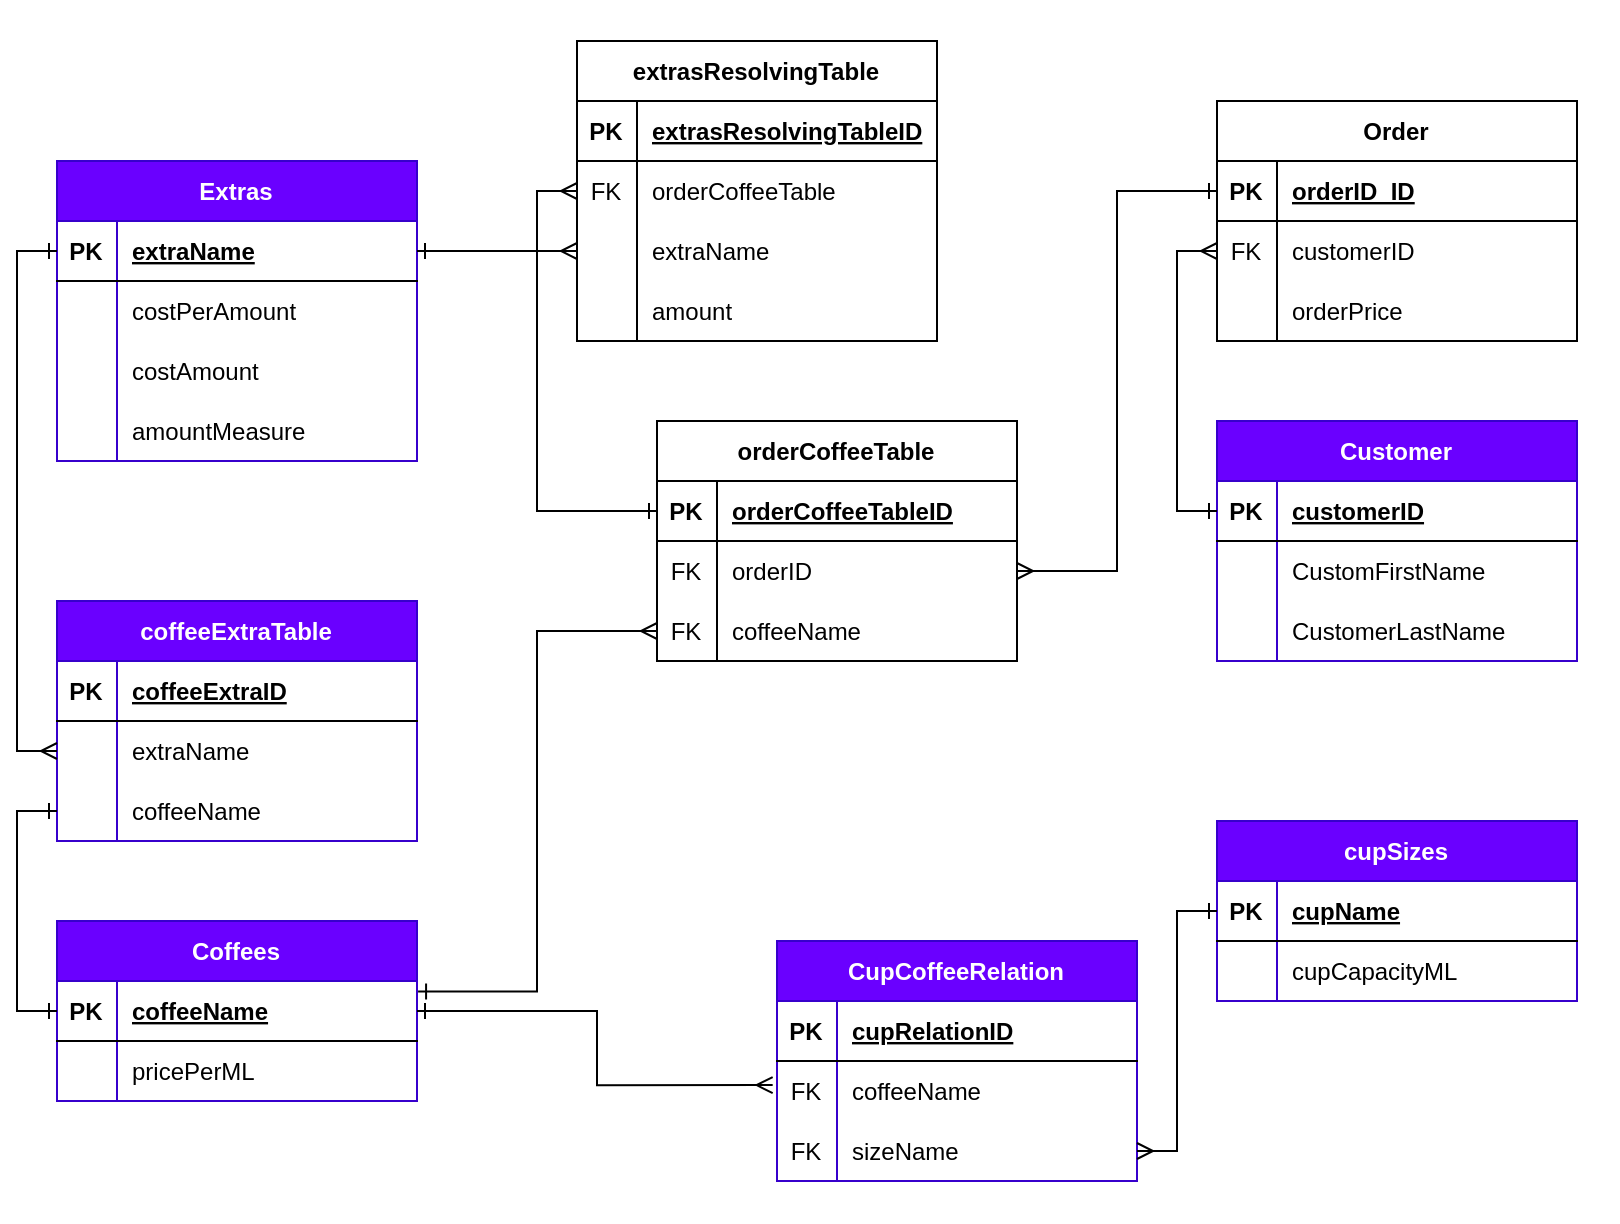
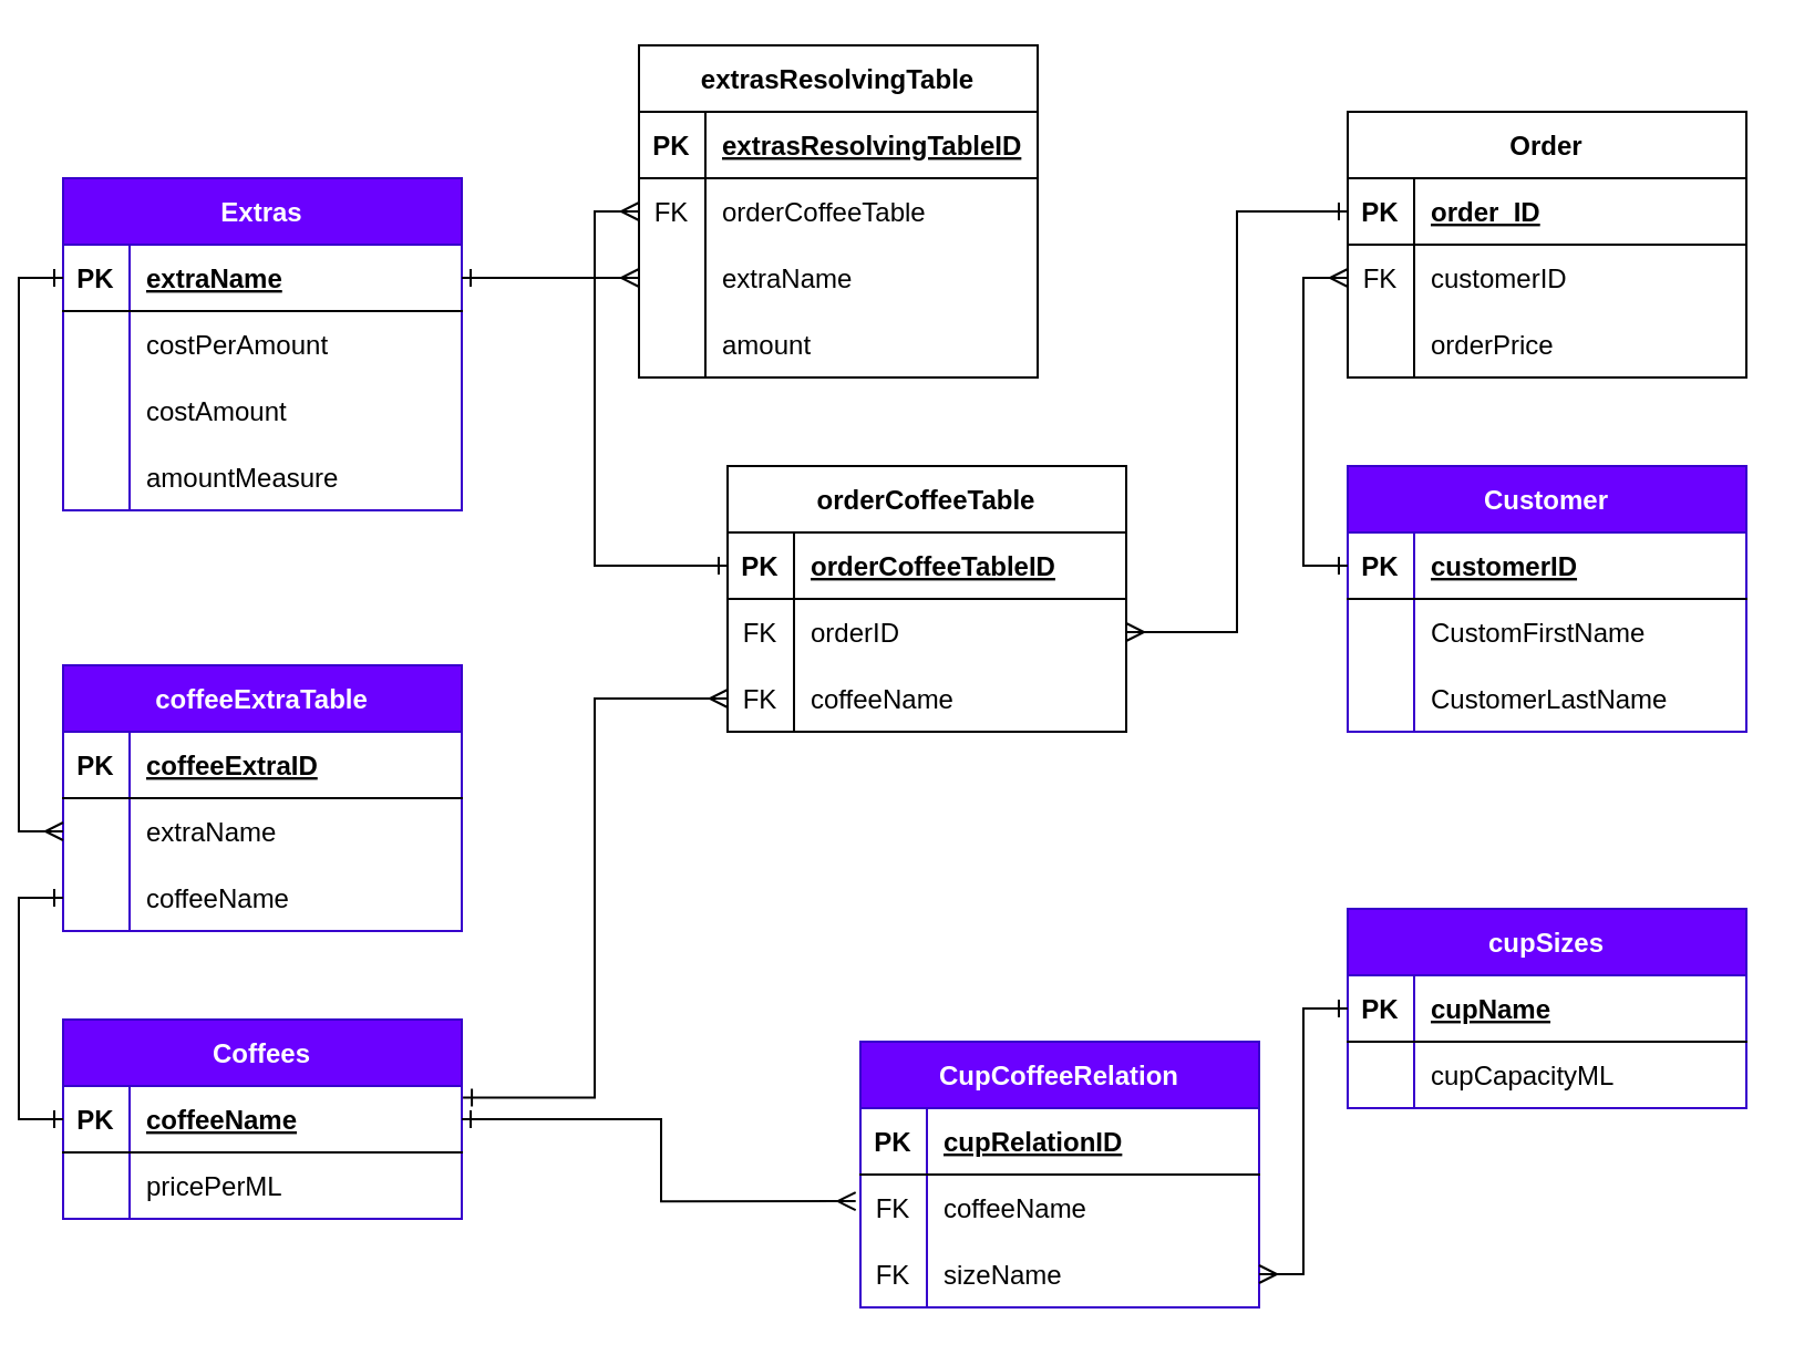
- <mxCell id="5" value="orderID_ID" style="shape=partialRectangle;connectable=0;fillColor=none;top=0;left=0;bottom=0;right=0;align=left;spacingLeft=6;fontStyle=5;overflow=hidden;" parent="3" vertex="1"><mxGeometry x="30" width="150" height="30" as="geometry"><mxRectangle width="150" height="30" as="alternateBounds" /></mxGeometry></mxCell>
+ <mxCell id="5" value="order_ID" style="shape=partialRectangle;connectable=0;fillColor=none;top=0;left=0;bottom=0;right=0;align=left;spacingLeft=6;fontStyle=5;overflow=hidden;" parent="3" vertex="1"><mxGeometry x="30" width="150" height="30" as="geometry"><mxRectangle width="150" height="30" as="alternateBounds" /></mxGeometry></mxCell>
